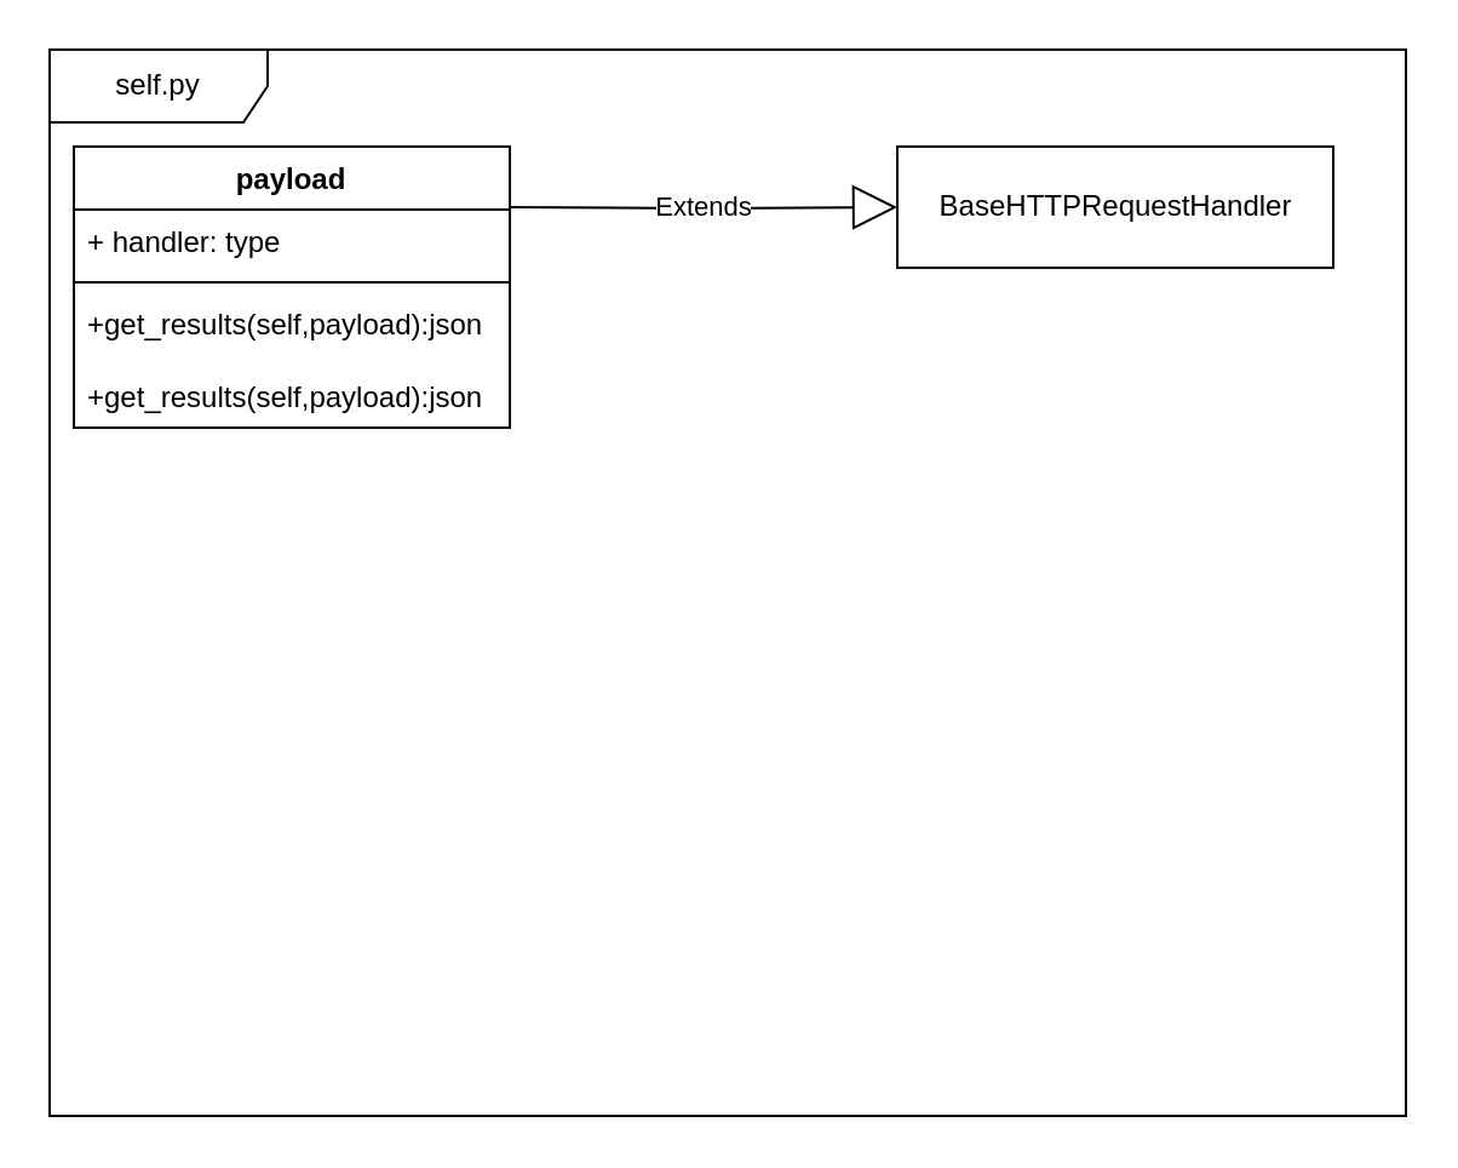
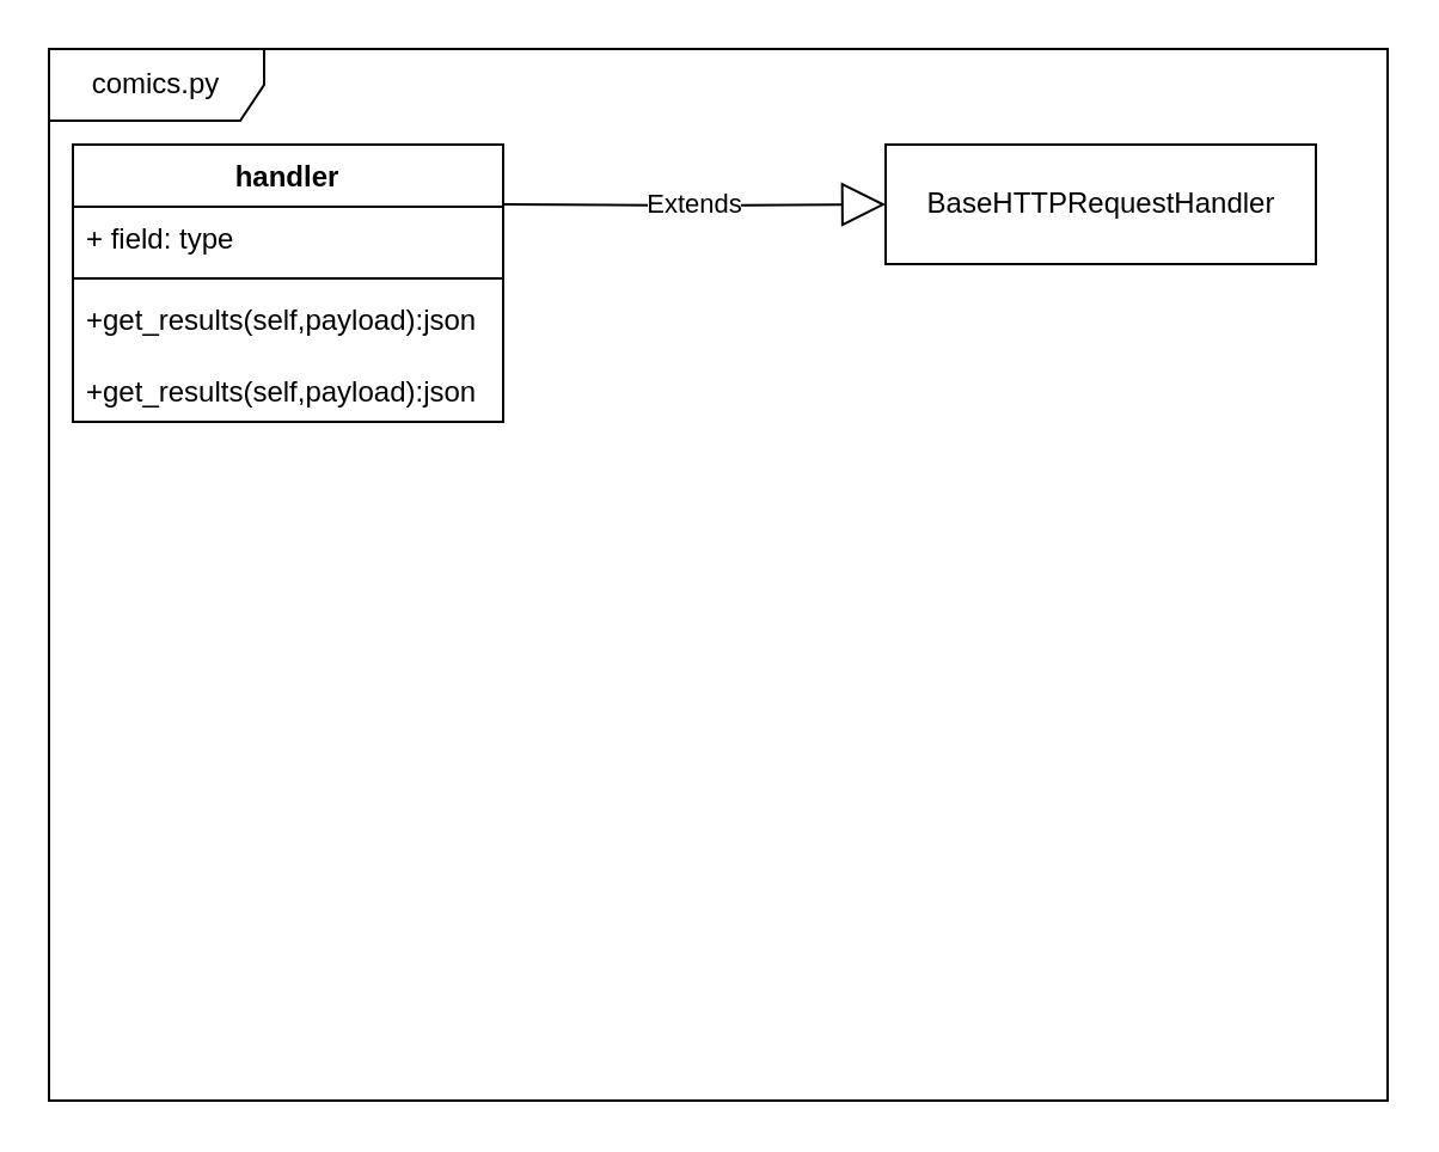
- <mxCell id="2" value="self.py" style="shape=umlFrame;whiteSpace=wrap;html=1;width=90;height=30;" vertex="1" parent="1"><mxGeometry x="20" y="20" width="560" height="440" as="geometry" /></mxCell>
+ <mxCell id="2" value="comics.py" style="shape=umlFrame;whiteSpace=wrap;html=1;width=90;height=30;" vertex="1" parent="1"><mxGeometry x="20" y="20" width="560" height="440" as="geometry" /></mxCell>
- <mxCell id="3" value="payload" style="swimlane;fontStyle=1;align=center;verticalAlign=top;childLayout=stackLayout;horizontal=1;startSize=26;horizontalStack=0;resizeParent=1;resizeParentMax=0;resizeLast=0;collapsible=1;marginBottom=0;" vertex="1" parent="1"><mxGeometry x="30" y="60" width="180" height="116" as="geometry" /></mxCell>
+ <mxCell id="3" value="handler" style="swimlane;fontStyle=1;align=center;verticalAlign=top;childLayout=stackLayout;horizontal=1;startSize=26;horizontalStack=0;resizeParent=1;resizeParentMax=0;resizeLast=0;collapsible=1;marginBottom=0;" vertex="1" parent="1"><mxGeometry x="30" y="60" width="180" height="116" as="geometry" /></mxCell>
- <mxCell id="4" value="+ handler: type" style="text;strokeColor=none;fillColor=none;align=left;verticalAlign=top;spacingLeft=4;spacingRight=4;overflow=hidden;rotatable=0;points=[[0,0.5],[1,0.5]];portConstraint=eastwest;" vertex="1" parent="3"><mxGeometry y="26" width="180" height="26" as="geometry" /></mxCell>
+ <mxCell id="4" value="+ field: type" style="text;strokeColor=none;fillColor=none;align=left;verticalAlign=top;spacingLeft=4;spacingRight=4;overflow=hidden;rotatable=0;points=[[0,0.5],[1,0.5]];portConstraint=eastwest;" vertex="1" parent="3"><mxGeometry y="26" width="180" height="26" as="geometry" /></mxCell>
